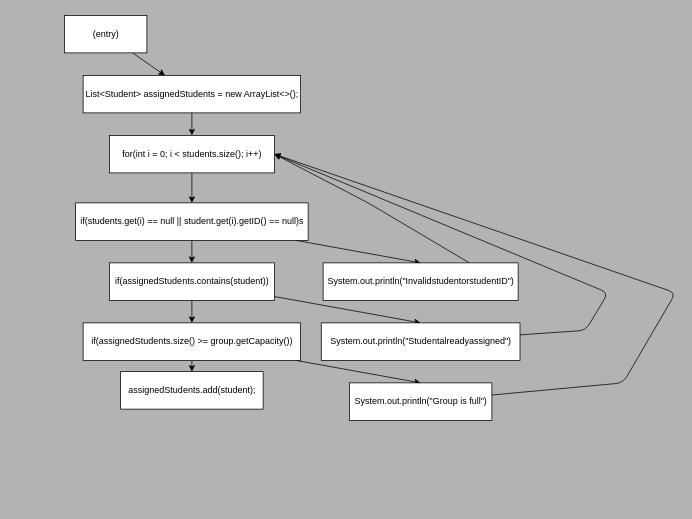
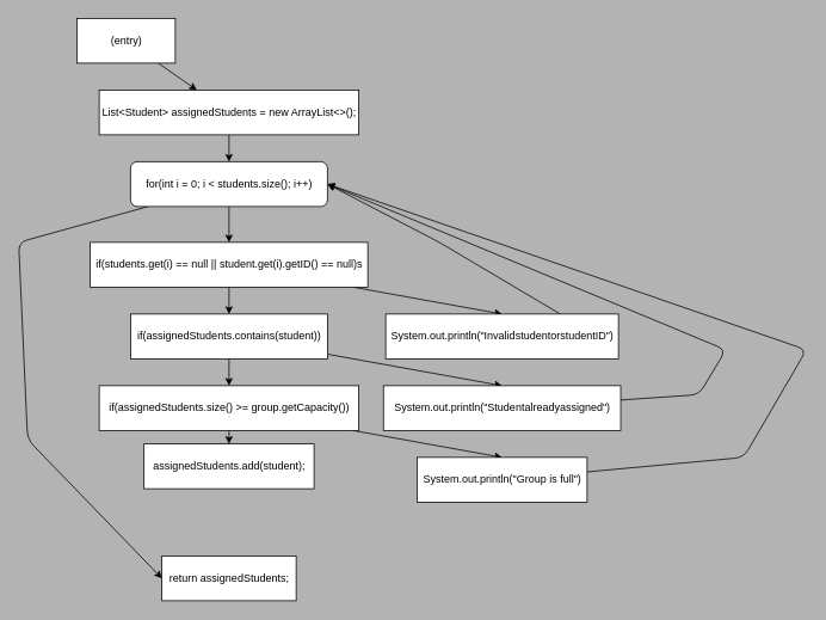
- <mxCell id="8" value="&lt;span style=&quot;text-align: start;&quot;&gt;&lt;font style=&quot;font-size: 12px;&quot;&gt;for(int i = 0; i &amp;lt; students.size(); i++)&lt;/font&gt;&lt;/span&gt;" style="html=1;fontFamily=Helvetica;fontSize=12;fontColor=#000000;" vertex="1" parent="1"><mxGeometry x="145" y="180" width="220" height="50" as="geometry" /></mxCell>
+ <mxCell id="8" value="&lt;span style=&quot;text-align: start;&quot;&gt;&lt;font style=&quot;font-size: 12px;&quot;&gt;for(int i = 0; i &amp;lt; students.size(); i++)&lt;/font&gt;&lt;/span&gt;" style="html=1;fontFamily=Helvetica;fontSize=12;fontColor=#000000;rounded=1;" vertex="1" parent="1"><mxGeometry x="145" y="180" width="220" height="50" as="geometry" /></mxCell>
+ <mxCell id="7" style="edgeStyle=none;html=1;entryX=0;entryY=0.5;entryDx=0;entryDy=0;fontFamily=Helvetica;fontSize=12;fontColor=#FFFFFF;" edge="1" parent="1" source="8" target="25"><mxGeometry relative="1" as="geometry"><Array as="points"><mxPoint x="20" y="270" /><mxPoint x="30" y="490" /></Array></mxGeometry></mxCell>
+ <mxCell id="25" value="&lt;span style=&quot;text-align: start;&quot;&gt;return assignedStudents;&lt;/span&gt;" style="html=1;fontFamily=Helvetica;fontSize=12;fontColor=#000000;" vertex="1" parent="1"><mxGeometry x="180" y="620" width="150" height="50" as="geometry" /></mxCell>
